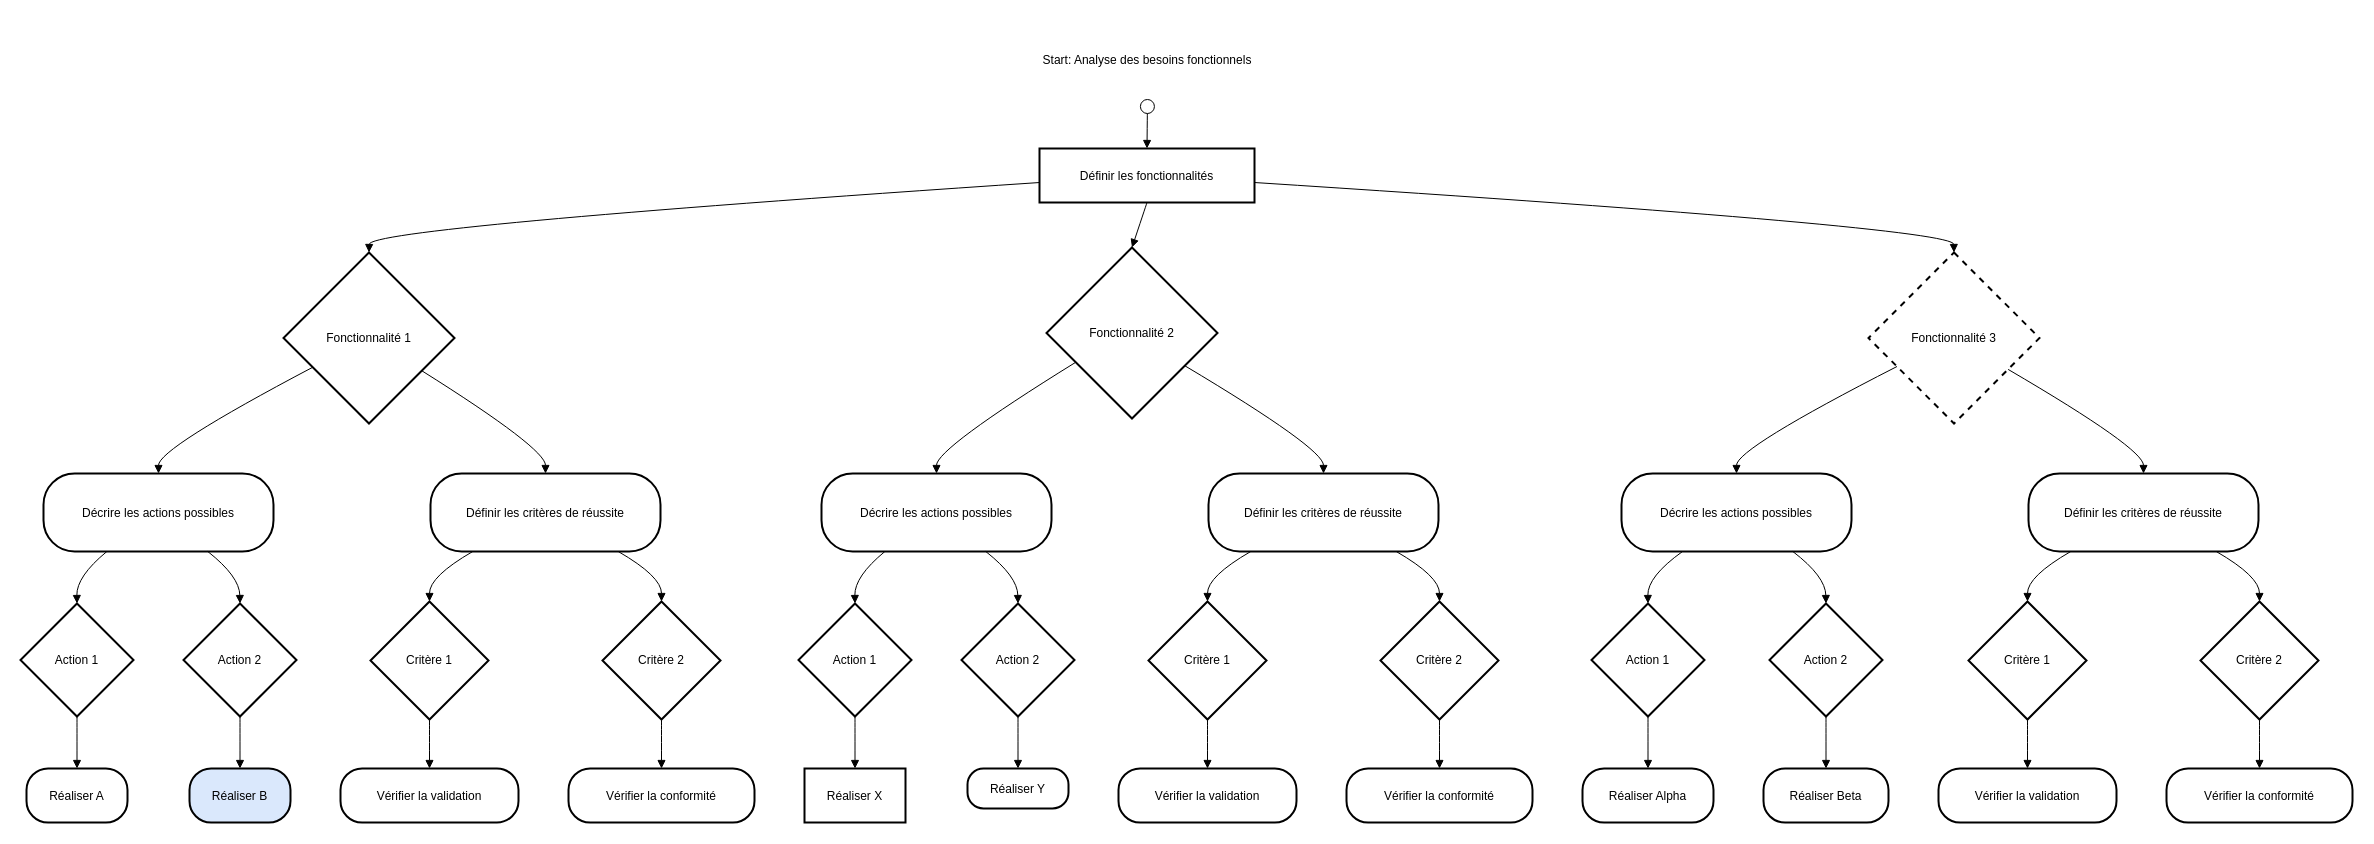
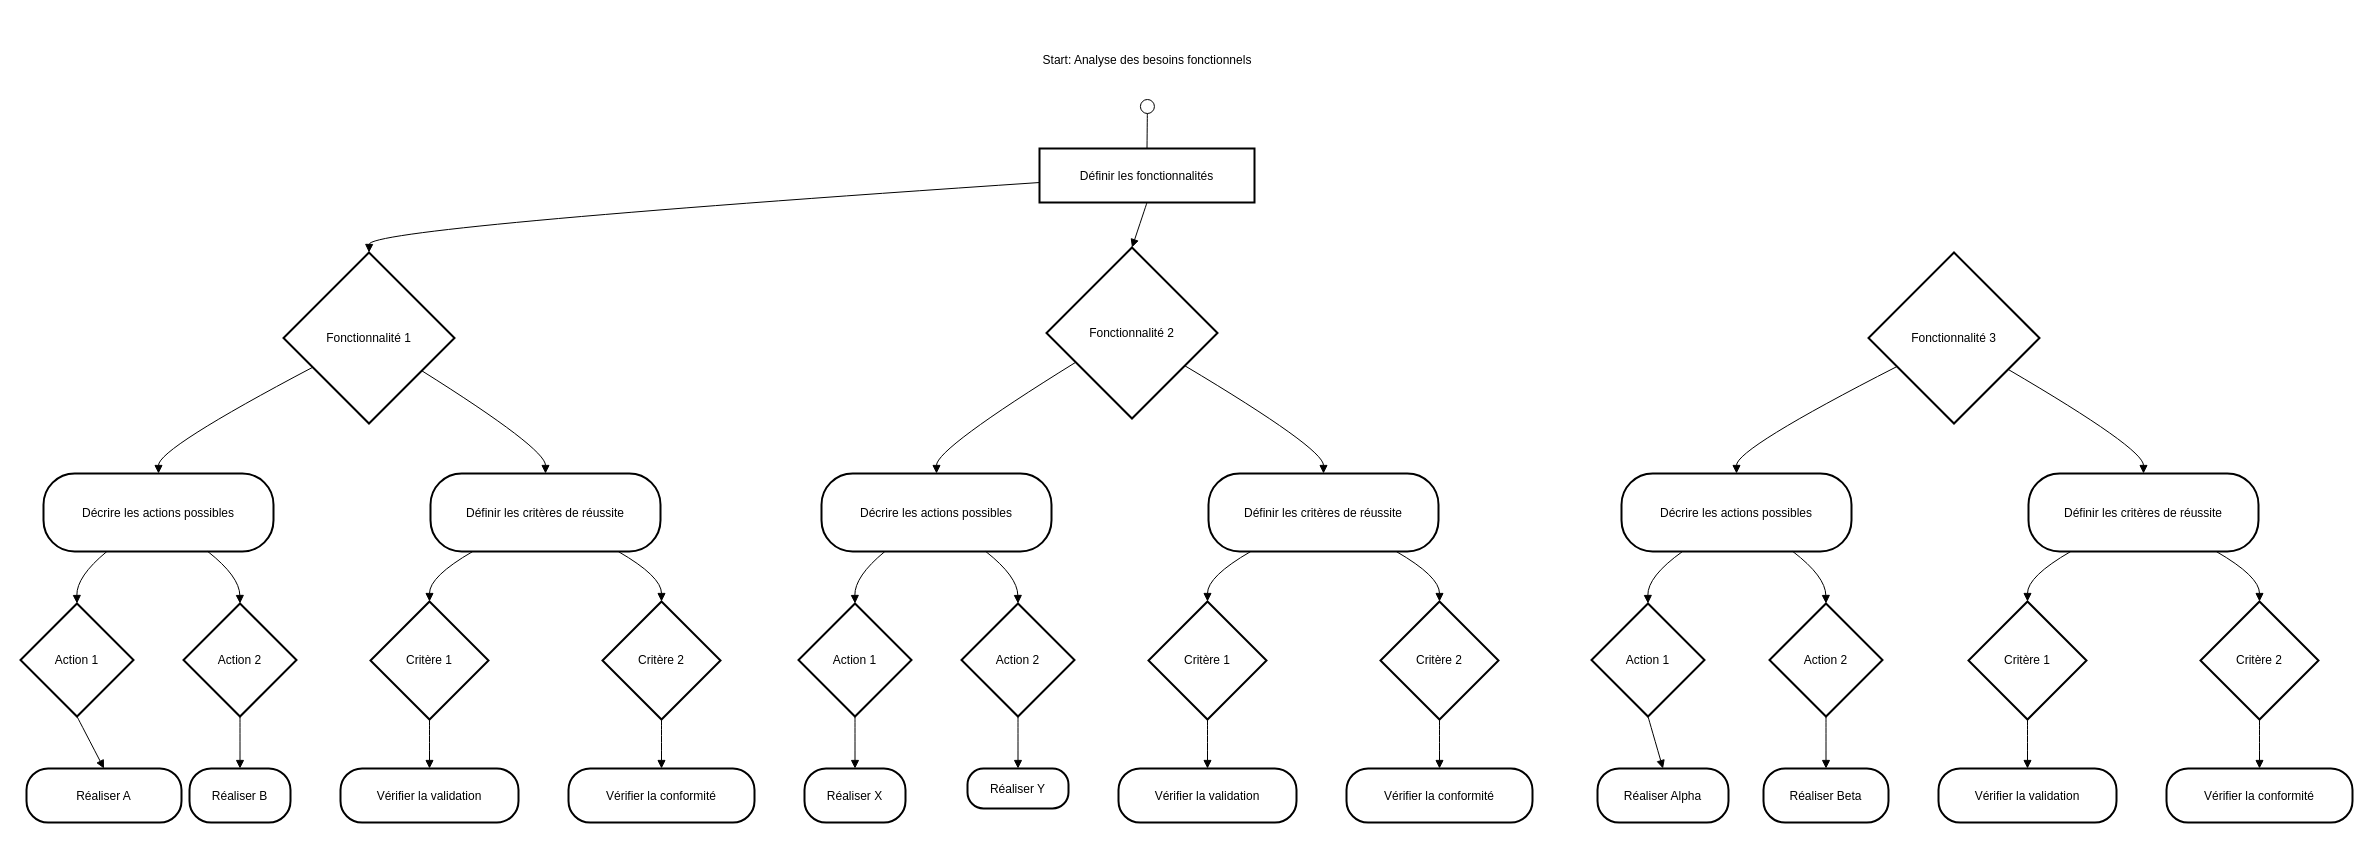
- <mxCell id="37" value="" style="curved=1;startArrow=circle;startFill=0;endArrow=block;exitX=0.5;exitY=1;entryX=0.5;entryY=0;" edge="1" parent="1" source="2" target="3"><mxGeometry relative="1" as="geometry"><Array as="points" /></mxGeometry></mxCell>
+ <mxCell id="37" value="" style="curved=1;startArrow=circle;startFill=0;endArrow=none;exitX=0.5;exitY=1;entryX=0.5;entryY=0;" edge="1" parent="1" source="2" target="3"><mxGeometry relative="1" as="geometry"><Array as="points" /></mxGeometry></mxCell>
- <mxCell id="60" value="" style="curved=1;startArrow=none;endArrow=block;exitX=1;exitY=0.63;entryX=0.5;entryY=0;" edge="1" parent="1" source="3" target="26"><mxGeometry relative="1" as="geometry"><Array as="points"><mxPoint x="1953" y="227" /></Array></mxGeometry></mxCell>
- <mxCell id="26" value="Fonctionnalité 3" style="rhombus;strokeWidth=2;whiteSpace=wrap;dashed=1;" vertex="1" parent="1"><mxGeometry x="1868" y="252" width="171" height="171" as="geometry" /></mxCell>
+ <mxCell id="26" value="Fonctionnalité 3" style="rhombus;strokeWidth=2;whiteSpace=wrap;" vertex="1" parent="1"><mxGeometry x="1868" y="252" width="171" height="171" as="geometry" /></mxCell>
- <mxCell id="7" value="Réaliser A" style="rounded=1;arcSize=40;strokeWidth=2" vertex="1" parent="1"><mxGeometry x="26" y="768" width="101" height="54" as="geometry" /></mxCell>
+ <mxCell id="7" value="Réaliser A" style="rounded=1;arcSize=40;strokeWidth=2" vertex="1" parent="1"><mxGeometry x="26" y="768" width="155" height="54" as="geometry" /></mxCell>
- <mxCell id="9" value="Réaliser B" style="rounded=1;arcSize=40;strokeWidth=2;fillColor=#dae8fc;" vertex="1" parent="1"><mxGeometry x="189" y="768" width="101" height="54" as="geometry" /></mxCell>
+ <mxCell id="9" value="Réaliser B" style="rounded=1;arcSize=40;strokeWidth=2" vertex="1" parent="1"><mxGeometry x="189" y="768" width="101" height="54" as="geometry" /></mxCell>
- <mxCell id="18" value="Réaliser X" style="arcSize=40;strokeWidth=2;rounded=0;" vertex="1" parent="1"><mxGeometry x="804" y="768" width="101" height="54" as="geometry" /></mxCell>
+ <mxCell id="18" value="Réaliser X" style="rounded=1;arcSize=40;strokeWidth=2" vertex="1" parent="1"><mxGeometry x="804" y="768" width="101" height="54" as="geometry" /></mxCell>
- <mxCell id="29" value="Réaliser Alpha" style="rounded=1;arcSize=40;strokeWidth=2" vertex="1" parent="1"><mxGeometry x="1582" y="768" width="131" height="54" as="geometry" /></mxCell>
+ <mxCell id="29" value="Réaliser Alpha" style="rounded=1;arcSize=40;strokeWidth=2" vertex="1" parent="1"><mxGeometry x="1597" y="768" width="131" height="54" as="geometry" /></mxCell>
